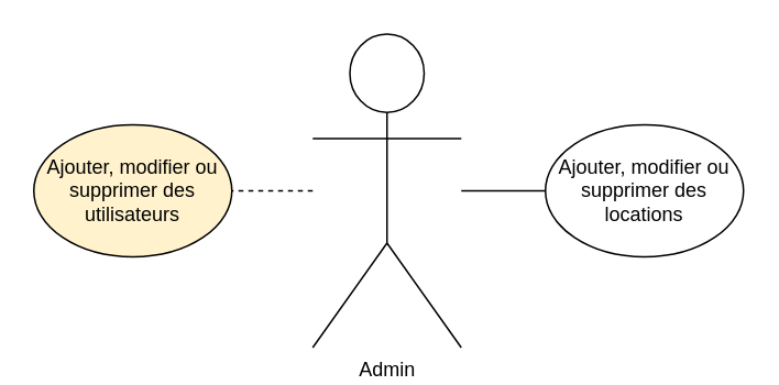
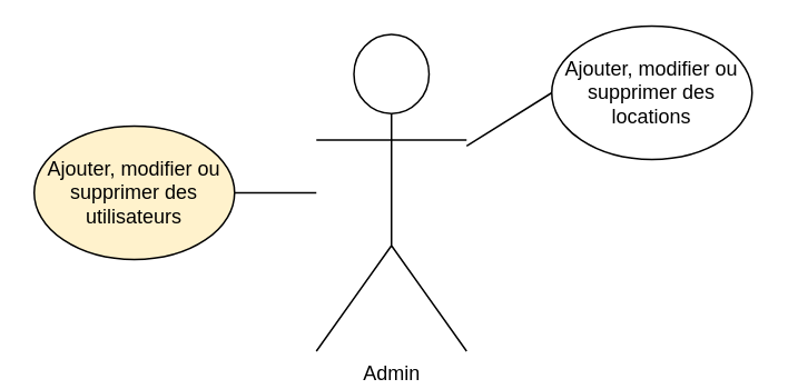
- <mxCell id="5" value="" style="endArrow=none;html=1;rounded=0;entryX=1;entryY=0.5;entryDx=0;entryDy=0;dashed=1;" parent="1" source="2" target="3" edge="1"><mxGeometry width="50" height="50" relative="1" as="geometry"><mxPoint x="180" y="120" as="sourcePoint" /><mxPoint x="0" y="635" as="targetPoint" /></mxGeometry></mxCell>
+ <mxCell id="5" value="" style="endArrow=none;html=1;rounded=0;entryX=1;entryY=0.5;entryDx=0;entryDy=0;" parent="1" source="2" target="3" edge="1"><mxGeometry width="50" height="50" relative="1" as="geometry"><mxPoint x="180" y="120" as="sourcePoint" /><mxPoint x="0" y="635" as="targetPoint" /></mxGeometry></mxCell>
- <mxCell id="4" value="&lt;span style=&quot;text-indent: -18pt; background-color: initial;&quot; lang=&quot;FR&quot;&gt;Ajouter, modifier ou supprimer des locations&lt;br&gt;&lt;/span&gt;" style="ellipse;whiteSpace=wrap;html=1;" parent="1" vertex="1"><mxGeometry x="330" y="75" width="120" height="80" as="geometry" /></mxCell>
+ <mxCell id="4" value="&lt;span style=&quot;text-indent: -18pt; background-color: initial;&quot; lang=&quot;FR&quot;&gt;Ajouter, modifier ou supprimer des locations&lt;br&gt;&lt;/span&gt;" style="ellipse;whiteSpace=wrap;html=1;" parent="1" vertex="1"><mxGeometry x="330" y="15" width="120" height="80" as="geometry" /></mxCell>
